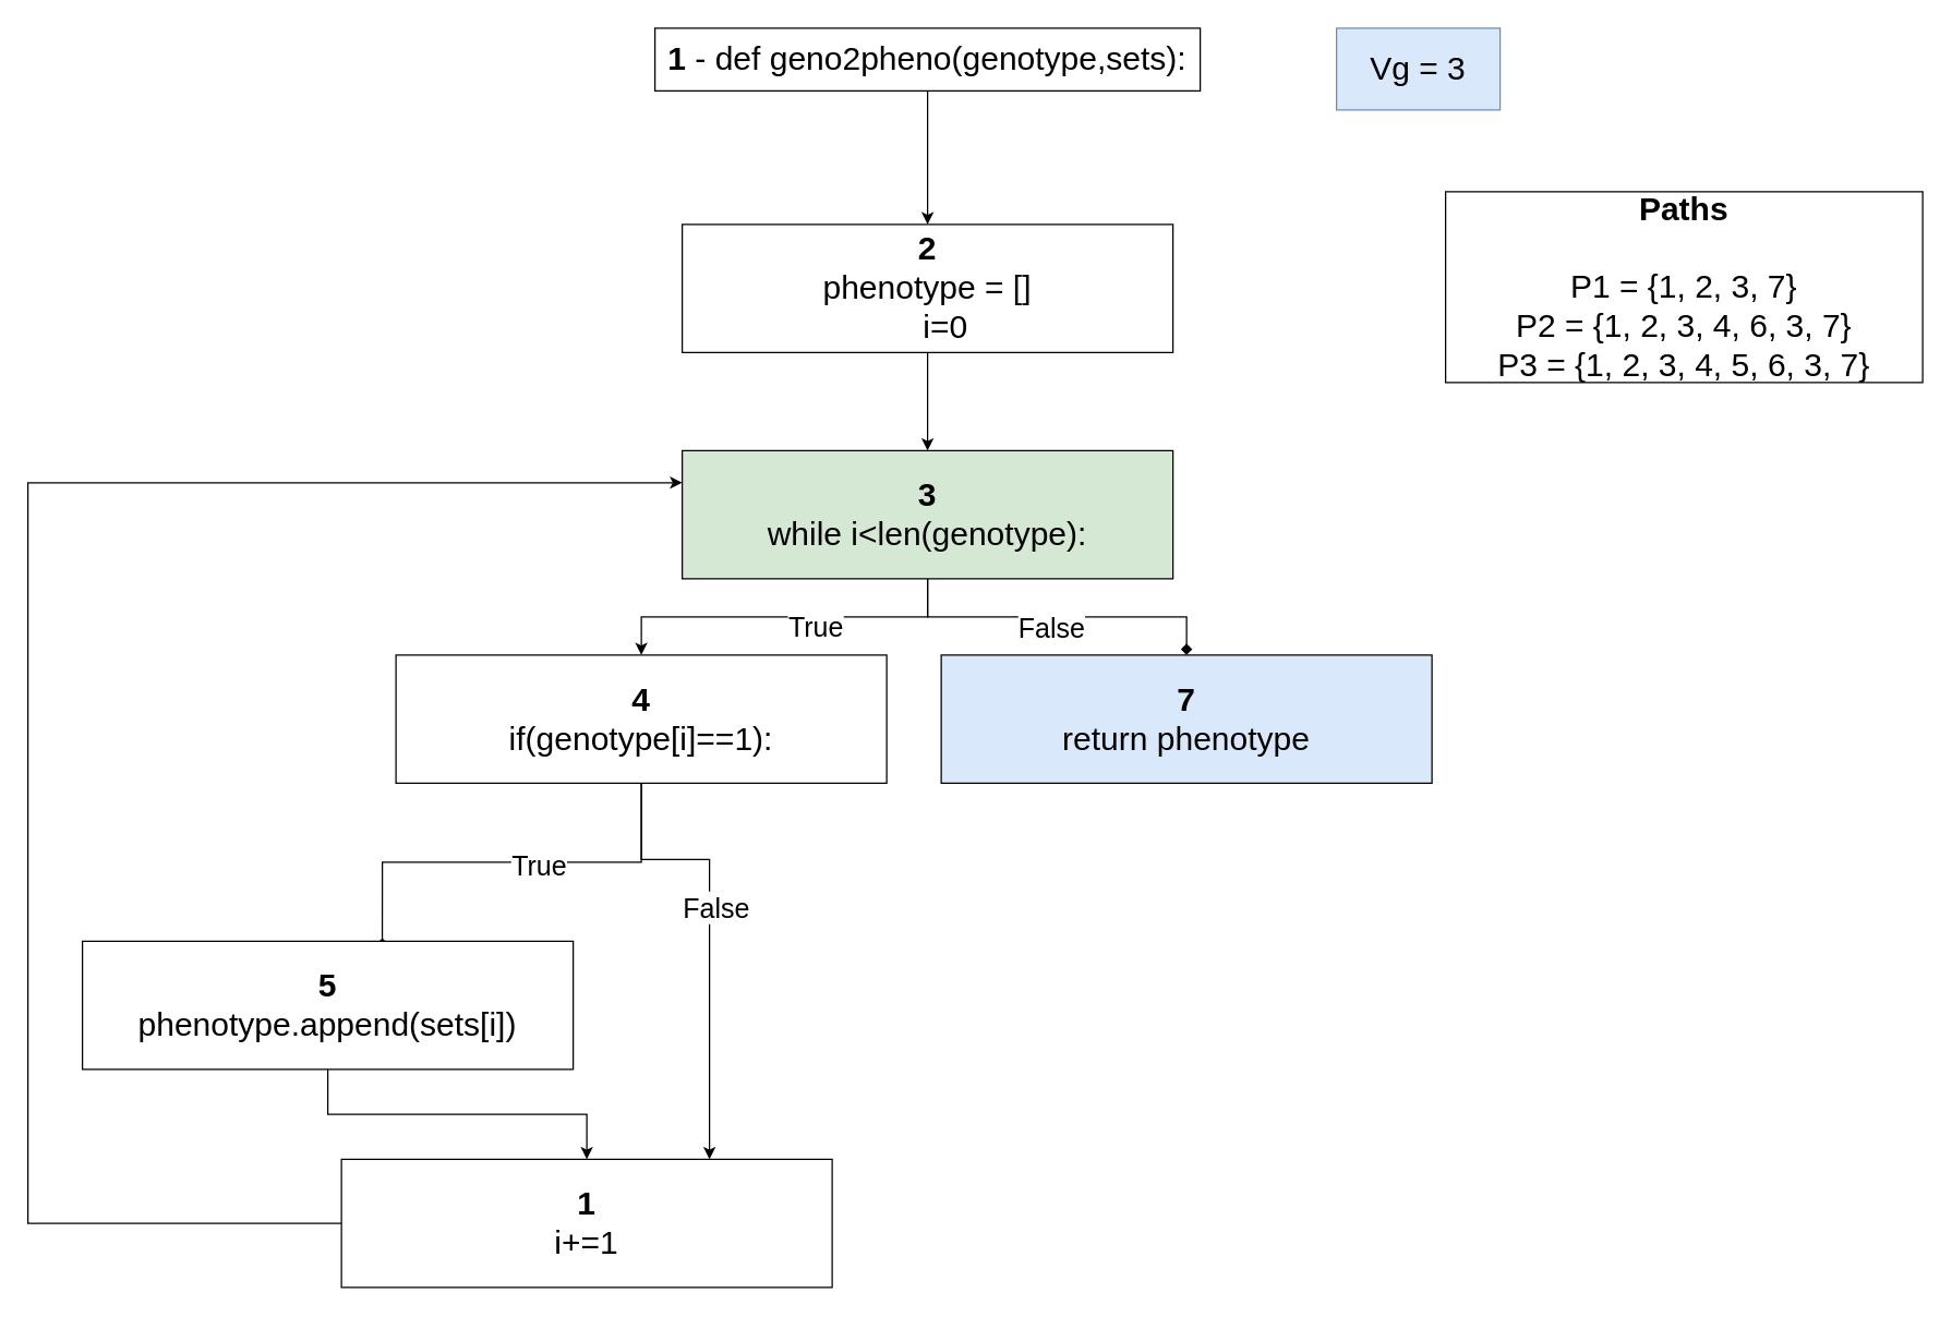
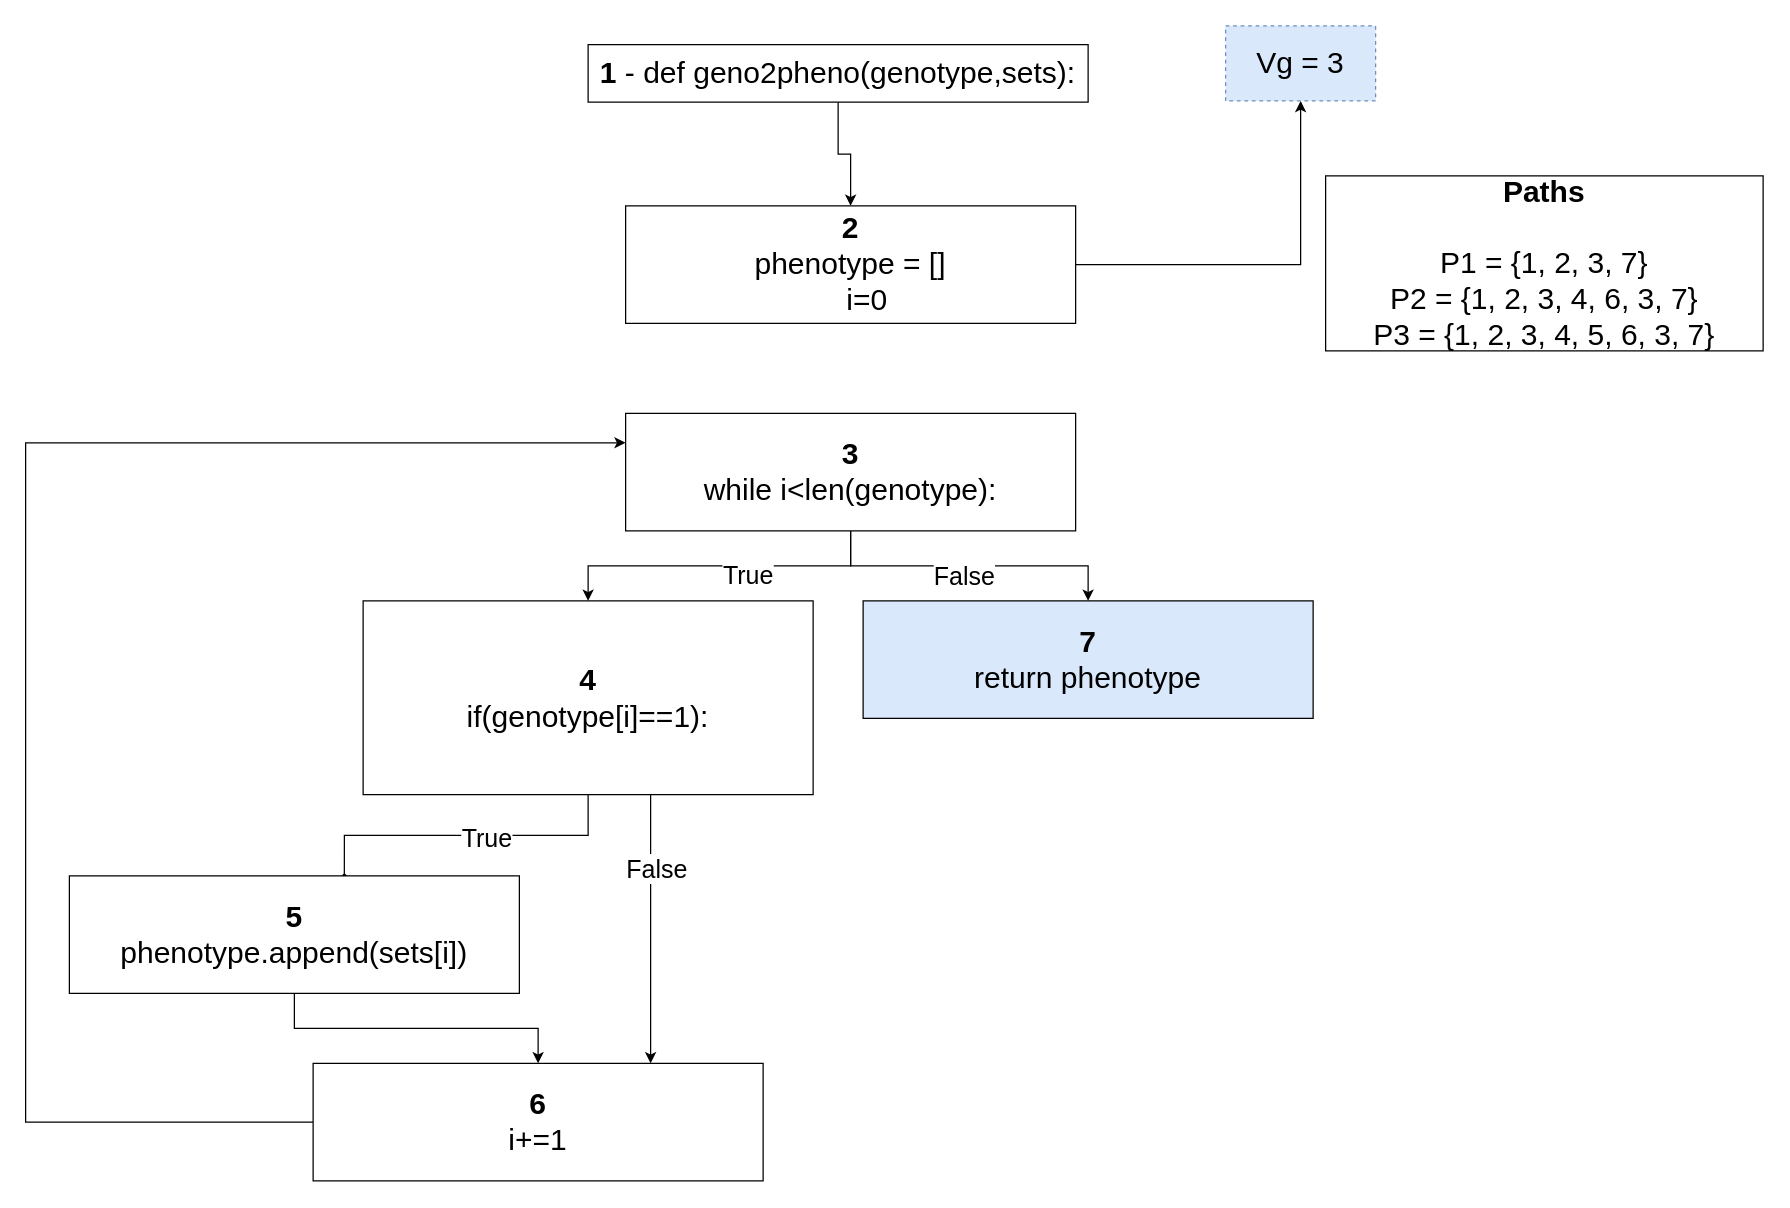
- <mxCell id="3" value="&lt;div style=&quot;font-size: 24px&quot;&gt;&lt;b&gt;&lt;br&gt;&lt;/b&gt;&lt;/div&gt;&lt;div style=&quot;font-size: 24px&quot;&gt;&lt;b&gt;1&amp;nbsp;&lt;/b&gt;-&amp;nbsp;def geno2pheno(genotype,sets):&lt;/div&gt;&lt;div style=&quot;font-size: 24px&quot;&gt;&lt;br&gt;&lt;/div&gt;" style="rounded=0;whiteSpace=wrap;html=1;align=center;" parent="1" vertex="1"><mxGeometry x="480" y="20" width="400" height="46" as="geometry" /></mxCell>
+ <mxCell id="3" value="&lt;div style=&quot;font-size: 24px&quot;&gt;&lt;b&gt;&lt;br&gt;&lt;/b&gt;&lt;/div&gt;&lt;div style=&quot;font-size: 24px&quot;&gt;&lt;b&gt;1&amp;nbsp;&lt;/b&gt;-&amp;nbsp;def geno2pheno(genotype,sets):&lt;/div&gt;&lt;div style=&quot;font-size: 24px&quot;&gt;&lt;br&gt;&lt;/div&gt;" style="rounded=0;whiteSpace=wrap;html=1;align=center;" parent="1" vertex="1"><mxGeometry x="470" y="35" width="400" height="46" as="geometry" /></mxCell>
- <mxCell id="21" value="&lt;p style=&quot;margin-top: 0pt ; margin-bottom: 0pt ; margin-left: 0in ; text-align: left ; direction: ltr ; unicode-bidi: embed ; word-break: normal&quot;&gt;&lt;span style=&quot;font-size: 24px ; text-align: center&quot;&gt;Vg = 3&lt;/span&gt;&lt;br&gt;&lt;/p&gt;" style="rounded=0;whiteSpace=wrap;html=1;fillColor=#dae8fc;strokeColor=#6c8ebf;" parent="1" vertex="1"><mxGeometry x="980" y="20" width="120" height="60" as="geometry" /></mxCell>
+ <mxCell id="21" value="&lt;p style=&quot;margin-top: 0pt ; margin-bottom: 0pt ; margin-left: 0in ; text-align: left ; direction: ltr ; unicode-bidi: embed ; word-break: normal&quot;&gt;&lt;span style=&quot;font-size: 24px ; text-align: center&quot;&gt;Vg = 3&lt;/span&gt;&lt;br&gt;&lt;/p&gt;" style="rounded=0;whiteSpace=wrap;html=1;fillColor=#dae8fc;strokeColor=#6c8ebf;dashed=1;" parent="1" vertex="1"><mxGeometry x="980" y="20" width="120" height="60" as="geometry" /></mxCell>
- <mxCell id="4" style="edgeStyle=orthogonalEdgeStyle;rounded=0;orthogonalLoop=1;jettySize=auto;html=1;entryX=0.5;entryY=0;entryDx=0;entryDy=0;" parent="1" source="5" target="10" edge="1"><mxGeometry relative="1" as="geometry" /></mxCell>
+ <mxCell id="4" style="edgeStyle=orthogonalEdgeStyle;rounded=0;orthogonalLoop=1;jettySize=auto;html=1;" parent="1" source="5" target="21" edge="1"><mxGeometry relative="1" as="geometry" /></mxCell>
- <mxCell id="10" value="&lt;div style=&quot;font-size: 24px&quot;&gt;&lt;b&gt;3&lt;/b&gt;&lt;/div&gt;&lt;div style=&quot;font-size: 24px&quot;&gt;&lt;div&gt;while i&amp;lt;len(genotype):&lt;/div&gt;&lt;/div&gt;" style="rounded=0;whiteSpace=wrap;html=1;align=center;fillColor=#d5e8d4;" parent="1" vertex="1"><mxGeometry x="500" y="330" width="360" height="94" as="geometry" /></mxCell>
+ <mxCell id="10" value="&lt;div style=&quot;font-size: 24px&quot;&gt;&lt;b&gt;3&lt;/b&gt;&lt;/div&gt;&lt;div style=&quot;font-size: 24px&quot;&gt;&lt;div&gt;while i&amp;lt;len(genotype):&lt;/div&gt;&lt;/div&gt;" style="rounded=0;whiteSpace=wrap;html=1;align=center;" parent="1" vertex="1"><mxGeometry x="500" y="330" width="360" height="94" as="geometry" /></mxCell>
- <mxCell id="8" style="edgeStyle=orthogonalEdgeStyle;rounded=0;orthogonalLoop=1;jettySize=auto;html=1;exitX=0.5;exitY=1;exitDx=0;exitDy=0;entryX=0.5;entryY=0;entryDx=0;entryDy=0;fontSize=20;endArrow=diamond;" parent="1" source="10" target="16" edge="1"><mxGeometry relative="1" as="geometry" /></mxCell>
+ <mxCell id="8" style="edgeStyle=orthogonalEdgeStyle;rounded=0;orthogonalLoop=1;jettySize=auto;html=1;exitX=0.5;exitY=1;exitDx=0;exitDy=0;entryX=0.5;entryY=0;entryDx=0;entryDy=0;fontSize=20;" parent="1" source="10" target="16" edge="1"><mxGeometry relative="1" as="geometry" /></mxCell>
- <mxCell id="15" value="&lt;div style=&quot;font-size: 24px&quot;&gt;&lt;b&gt;4&lt;/b&gt;&lt;/div&gt;&lt;div&gt;&lt;span style=&quot;font-size: 24px&quot;&gt;if(genotype[i]==1):&lt;/span&gt;&lt;br&gt;&lt;/div&gt;" style="rounded=0;whiteSpace=wrap;html=1;align=center;" parent="1" vertex="1"><mxGeometry x="290" y="480" width="360" height="94" as="geometry" /></mxCell>
+ <mxCell id="15" value="&lt;div style=&quot;font-size: 24px&quot;&gt;&lt;b&gt;4&lt;/b&gt;&lt;/div&gt;&lt;div&gt;&lt;span style=&quot;font-size: 24px&quot;&gt;if(genotype[i]==1):&lt;/span&gt;&lt;br&gt;&lt;/div&gt;" style="rounded=0;whiteSpace=wrap;html=1;align=center;" parent="1" vertex="1"><mxGeometry x="290" y="480" width="360" height="155" as="geometry" /></mxCell>
- <mxCell id="18" value="&lt;div style=&quot;font-size: 24px&quot;&gt;&lt;b&gt;5&lt;/b&gt;&lt;/div&gt;&lt;div&gt;&lt;span style=&quot;font-size: 24px&quot;&gt;phenotype.append(sets[i])&lt;/span&gt;&lt;br&gt;&lt;/div&gt;" style="rounded=0;whiteSpace=wrap;html=1;align=center;" parent="1" vertex="1"><mxGeometry x="60" y="690" width="360" height="94" as="geometry" /></mxCell>
+ <mxCell id="18" value="&lt;div style=&quot;font-size: 24px&quot;&gt;&lt;b&gt;5&lt;/b&gt;&lt;/div&gt;&lt;div&gt;&lt;span style=&quot;font-size: 24px&quot;&gt;phenotype.append(sets[i])&lt;/span&gt;&lt;br&gt;&lt;/div&gt;" style="rounded=0;whiteSpace=wrap;html=1;align=center;" parent="1" vertex="1"><mxGeometry x="55" y="700" width="360" height="94" as="geometry" /></mxCell>
- <mxCell id="20" value="&lt;div style=&quot;font-size: 24px&quot;&gt;&lt;b&gt;1&lt;/b&gt;&lt;/div&gt;&lt;div&gt;&lt;span style=&quot;font-size: 24px&quot;&gt;i+=1&lt;/span&gt;&lt;br&gt;&lt;/div&gt;" style="rounded=0;whiteSpace=wrap;html=1;align=center;" parent="1" vertex="1"><mxGeometry x="250" y="850" width="360" height="94" as="geometry" /></mxCell>
+ <mxCell id="20" value="&lt;div style=&quot;font-size: 24px&quot;&gt;&lt;b&gt;6&lt;/b&gt;&lt;/div&gt;&lt;div&gt;&lt;span style=&quot;font-size: 24px&quot;&gt;i+=1&lt;/span&gt;&lt;br&gt;&lt;/div&gt;" style="rounded=0;whiteSpace=wrap;html=1;align=center;" parent="1" vertex="1"><mxGeometry x="250" y="850" width="360" height="94" as="geometry" /></mxCell>
